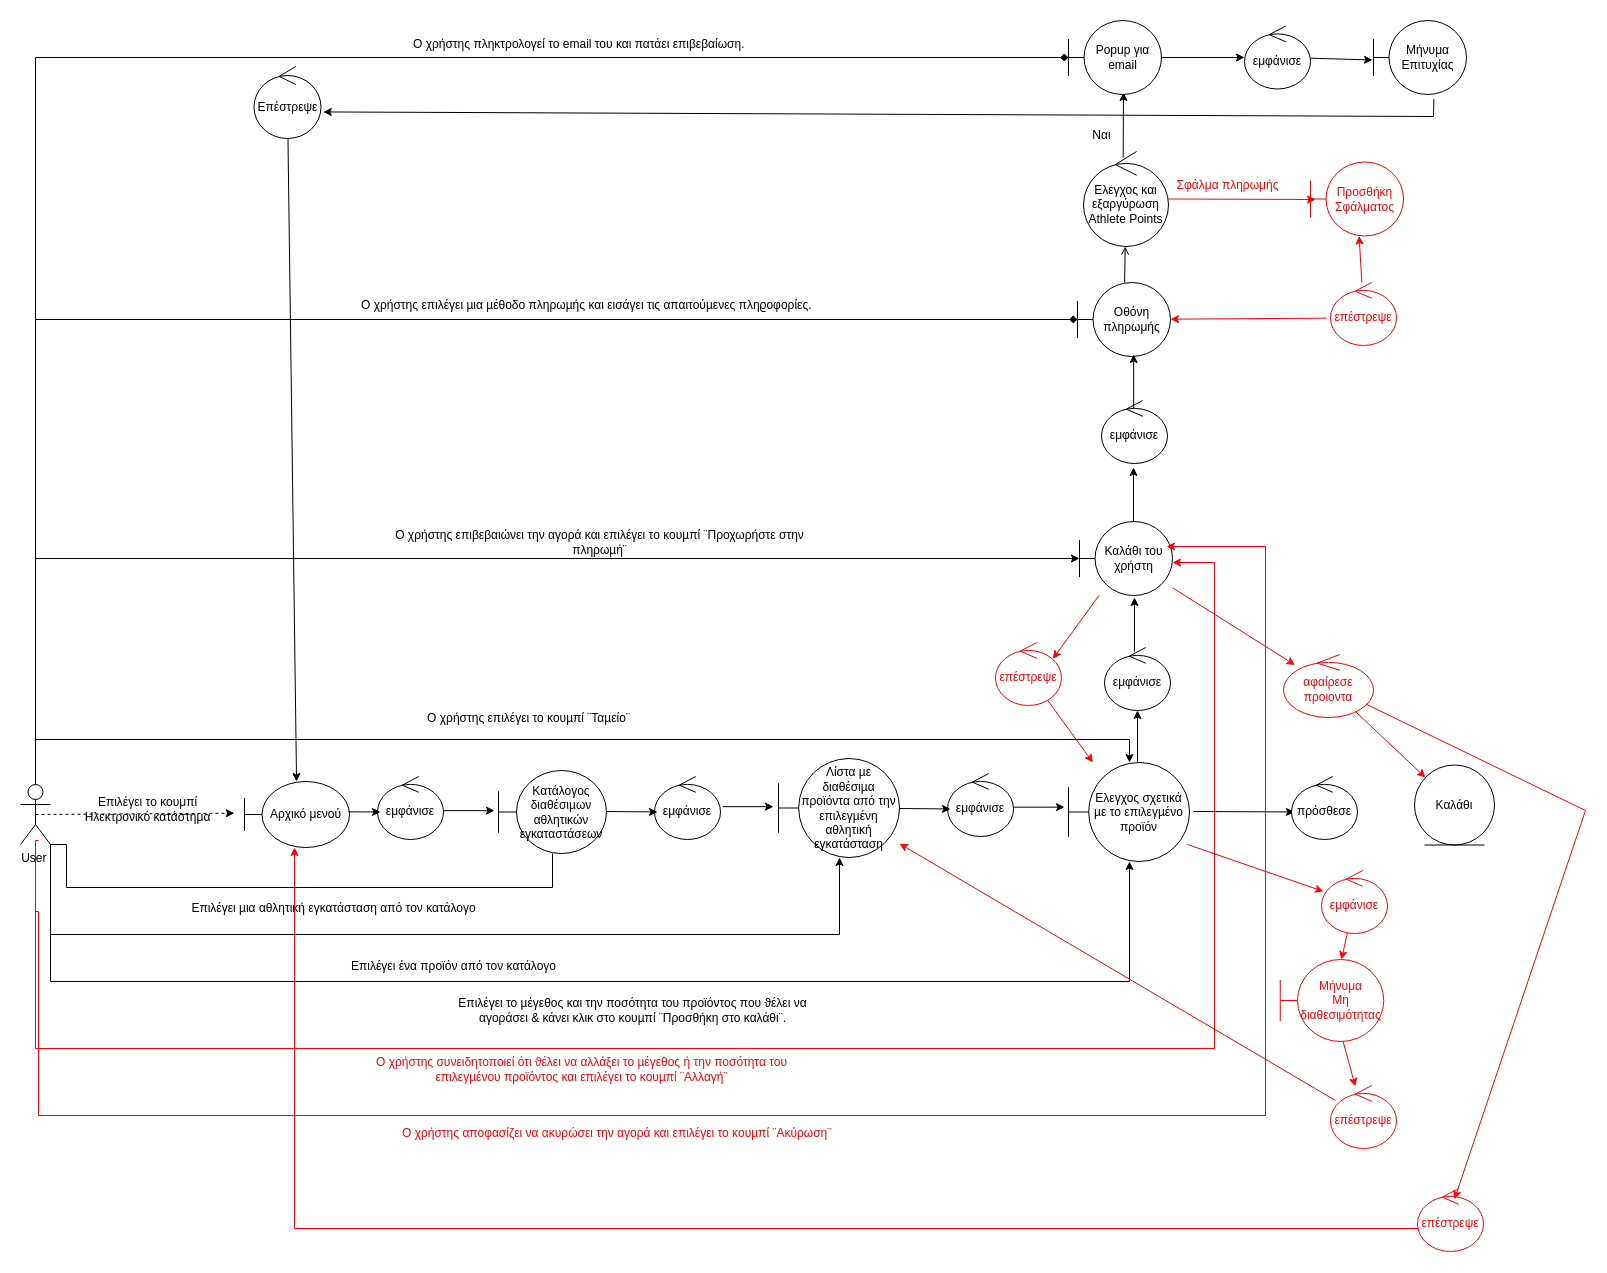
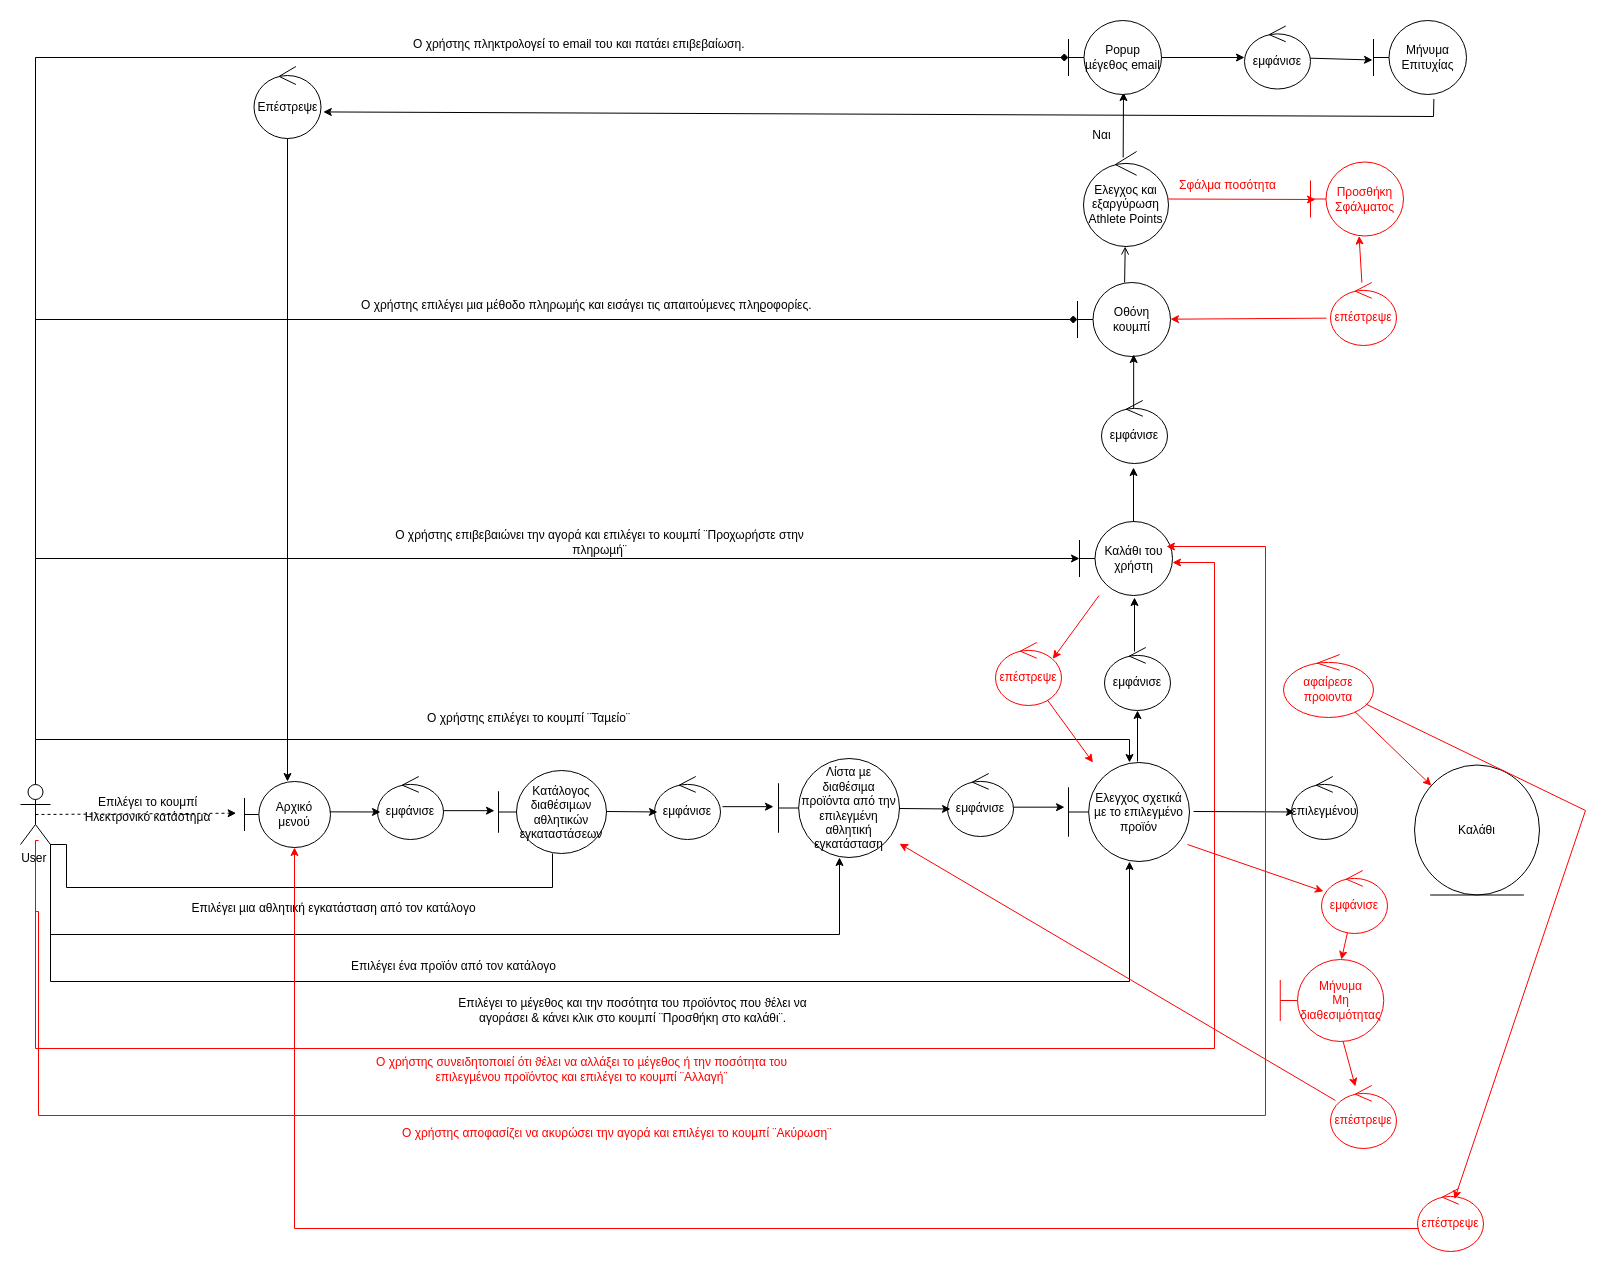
- <mxCell id="44" value="Popup για email" style="shape=umlBoundary;whiteSpace=wrap;html=1;" parent="1" vertex="1"><mxGeometry x="1068" y="20" width="93" height="74" as="geometry" /></mxCell>
+ <mxCell id="44" value="Popup µέγεθος email" style="shape=umlBoundary;whiteSpace=wrap;html=1;" parent="1" vertex="1"><mxGeometry x="1068" y="20" width="93" height="74" as="geometry" /></mxCell>
- <mxCell id="70" value="&lt;font color=&quot;#ff0000&quot;&gt;Σφάλμα πληρωμής&lt;/font&gt;" style="text;html=1;align=center;verticalAlign=middle;resizable=0;points=[];autosize=1;strokeColor=none;fillColor=none;" parent="1" vertex="1"><mxGeometry x="1167" y="172" width="120" height="26" as="geometry" /></mxCell>
+ <mxCell id="70" value="&lt;font color=&quot;#ff0000&quot;&gt;Σφάλμα ποσότητα&lt;/font&gt;" style="text;html=1;align=center;verticalAlign=middle;resizable=0;points=[];autosize=1;strokeColor=none;fillColor=none;" parent="1" vertex="1"><mxGeometry x="1167" y="172" width="120" height="26" as="geometry" /></mxCell>
- <mxCell id="38" value="Οθόνη πληρωμής" style="shape=umlBoundary;whiteSpace=wrap;html=1;" parent="1" vertex="1"><mxGeometry x="1077" y="282" width="93" height="74" as="geometry" /></mxCell>
+ <mxCell id="38" value="Οθόνη κουµπί" style="shape=umlBoundary;whiteSpace=wrap;html=1;" parent="1" vertex="1"><mxGeometry x="1077" y="282" width="93" height="74" as="geometry" /></mxCell>
- <mxCell id="62" value="" style="endArrow=classic;html=1;rounded=0;strokeColor=#FF0000;" parent="1" source="33" target="61" edge="1"><mxGeometry width="50" height="50" relative="1" as="geometry"><mxPoint x="1484" y="549" as="sourcePoint" /><mxPoint x="1291" y="710" as="targetPoint" /></mxGeometry></mxCell>
- <mxCell id="29" value="Καλάθι" style="ellipse;shape=umlEntity;whiteSpace=wrap;html=1;" parent="1" vertex="1"><mxGeometry x="1414" y="764.5" width="80" height="80" as="geometry" /></mxCell>
+ <mxCell id="29" value="Καλάθι" style="ellipse;shape=umlEntity;whiteSpace=wrap;html=1;" parent="1" vertex="1"><mxGeometry x="1414" y="764.5" width="125" height="130" as="geometry" /></mxCell>
- <mxCell id="59" value="πρόσθεσε" style="ellipse;shape=umlControl;whiteSpace=wrap;html=1;" parent="1" vertex="1"><mxGeometry x="1291" y="776" width="66" height="63" as="geometry" /></mxCell>
+ <mxCell id="59" value="επιλεγµένου" style="ellipse;shape=umlControl;whiteSpace=wrap;html=1;" parent="1" vertex="1"><mxGeometry x="1291" y="776" width="66" height="63" as="geometry" /></mxCell>
- <mxCell id="11" value="Αρχικό μενού" style="shape=umlBoundary;whiteSpace=wrap;html=1;" parent="1" vertex="1"><mxGeometry x="244" y="781" width="105" height="66" as="geometry" /></mxCell>
+ <mxCell id="11" value="Αρχικό μενού" style="shape=umlBoundary;whiteSpace=wrap;html=1;" parent="1" vertex="1"><mxGeometry x="244" y="781" width="86" height="66" as="geometry" /></mxCell>
